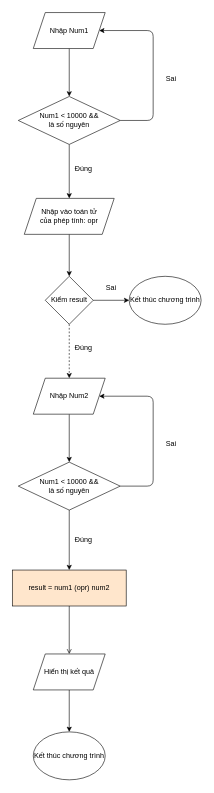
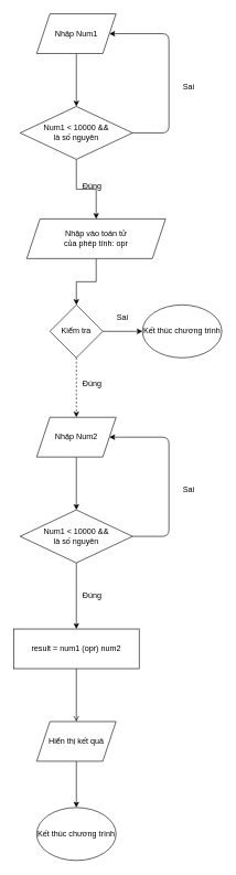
- <mxCell id="8" value="Nhập vào toán tử&lt;br&gt;của phép tính: opr" style="shape=parallelogram;perimeter=parallelogramPerimeter;whiteSpace=wrap;html=1;fixedSize=1;" vertex="1" parent="1"><mxGeometry x="40" y="330" width="150" height="60" as="geometry" /></mxCell>
+ <mxCell id="8" value="Nhập vào toán tử&lt;br&gt;của phép tính: opr" style="shape=parallelogram;perimeter=parallelogramPerimeter;whiteSpace=wrap;html=1;fixedSize=1;" vertex="1" parent="1"><mxGeometry x="40" y="330" width="210" height="60" as="geometry" /></mxCell>
- <mxCell id="11" value="Kiểm result" style="rhombus;whiteSpace=wrap;html=1;" vertex="1" parent="1"><mxGeometry x="75" y="460" width="80" height="80" as="geometry" /></mxCell>
+ <mxCell id="11" value="Kiểm tra" style="rhombus;whiteSpace=wrap;html=1;" vertex="1" parent="1"><mxGeometry x="75" y="460" width="80" height="80" as="geometry" /></mxCell>
- <mxCell id="19" value="result = num1 (opr) num2" style="whiteSpace=wrap;html=1;fillColor=#ffe6cc;" vertex="1" parent="1"><mxGeometry x="20" y="950" width="190" height="60" as="geometry" /></mxCell>
+ <mxCell id="19" value="result = num1 (opr) num2" style="whiteSpace=wrap;html=1;" vertex="1" parent="1"><mxGeometry x="20" y="950" width="190" height="60" as="geometry" /></mxCell>
